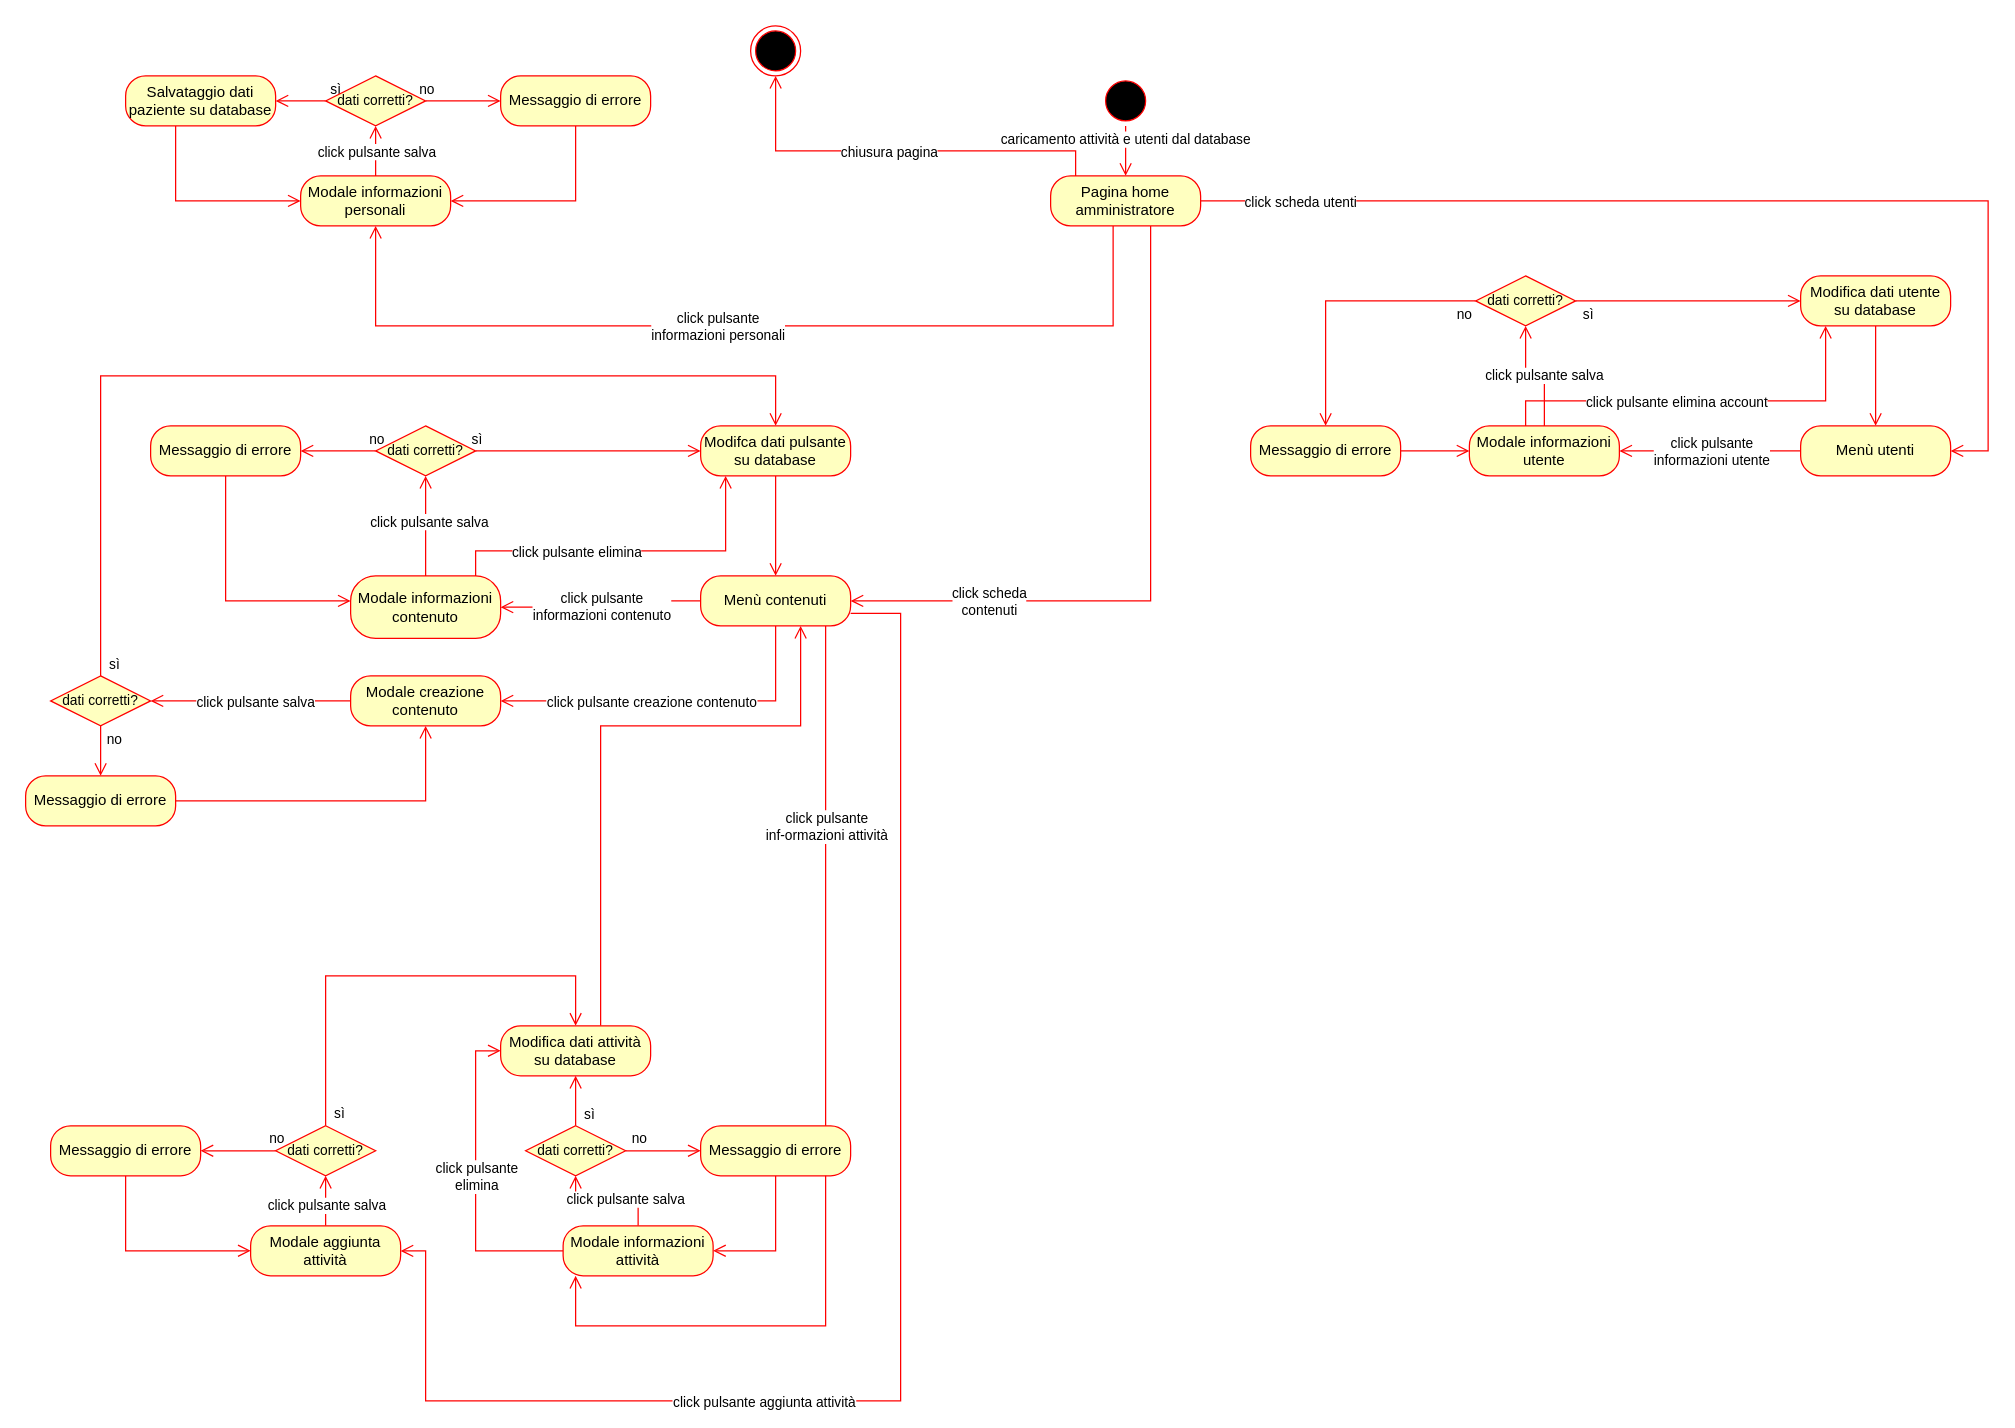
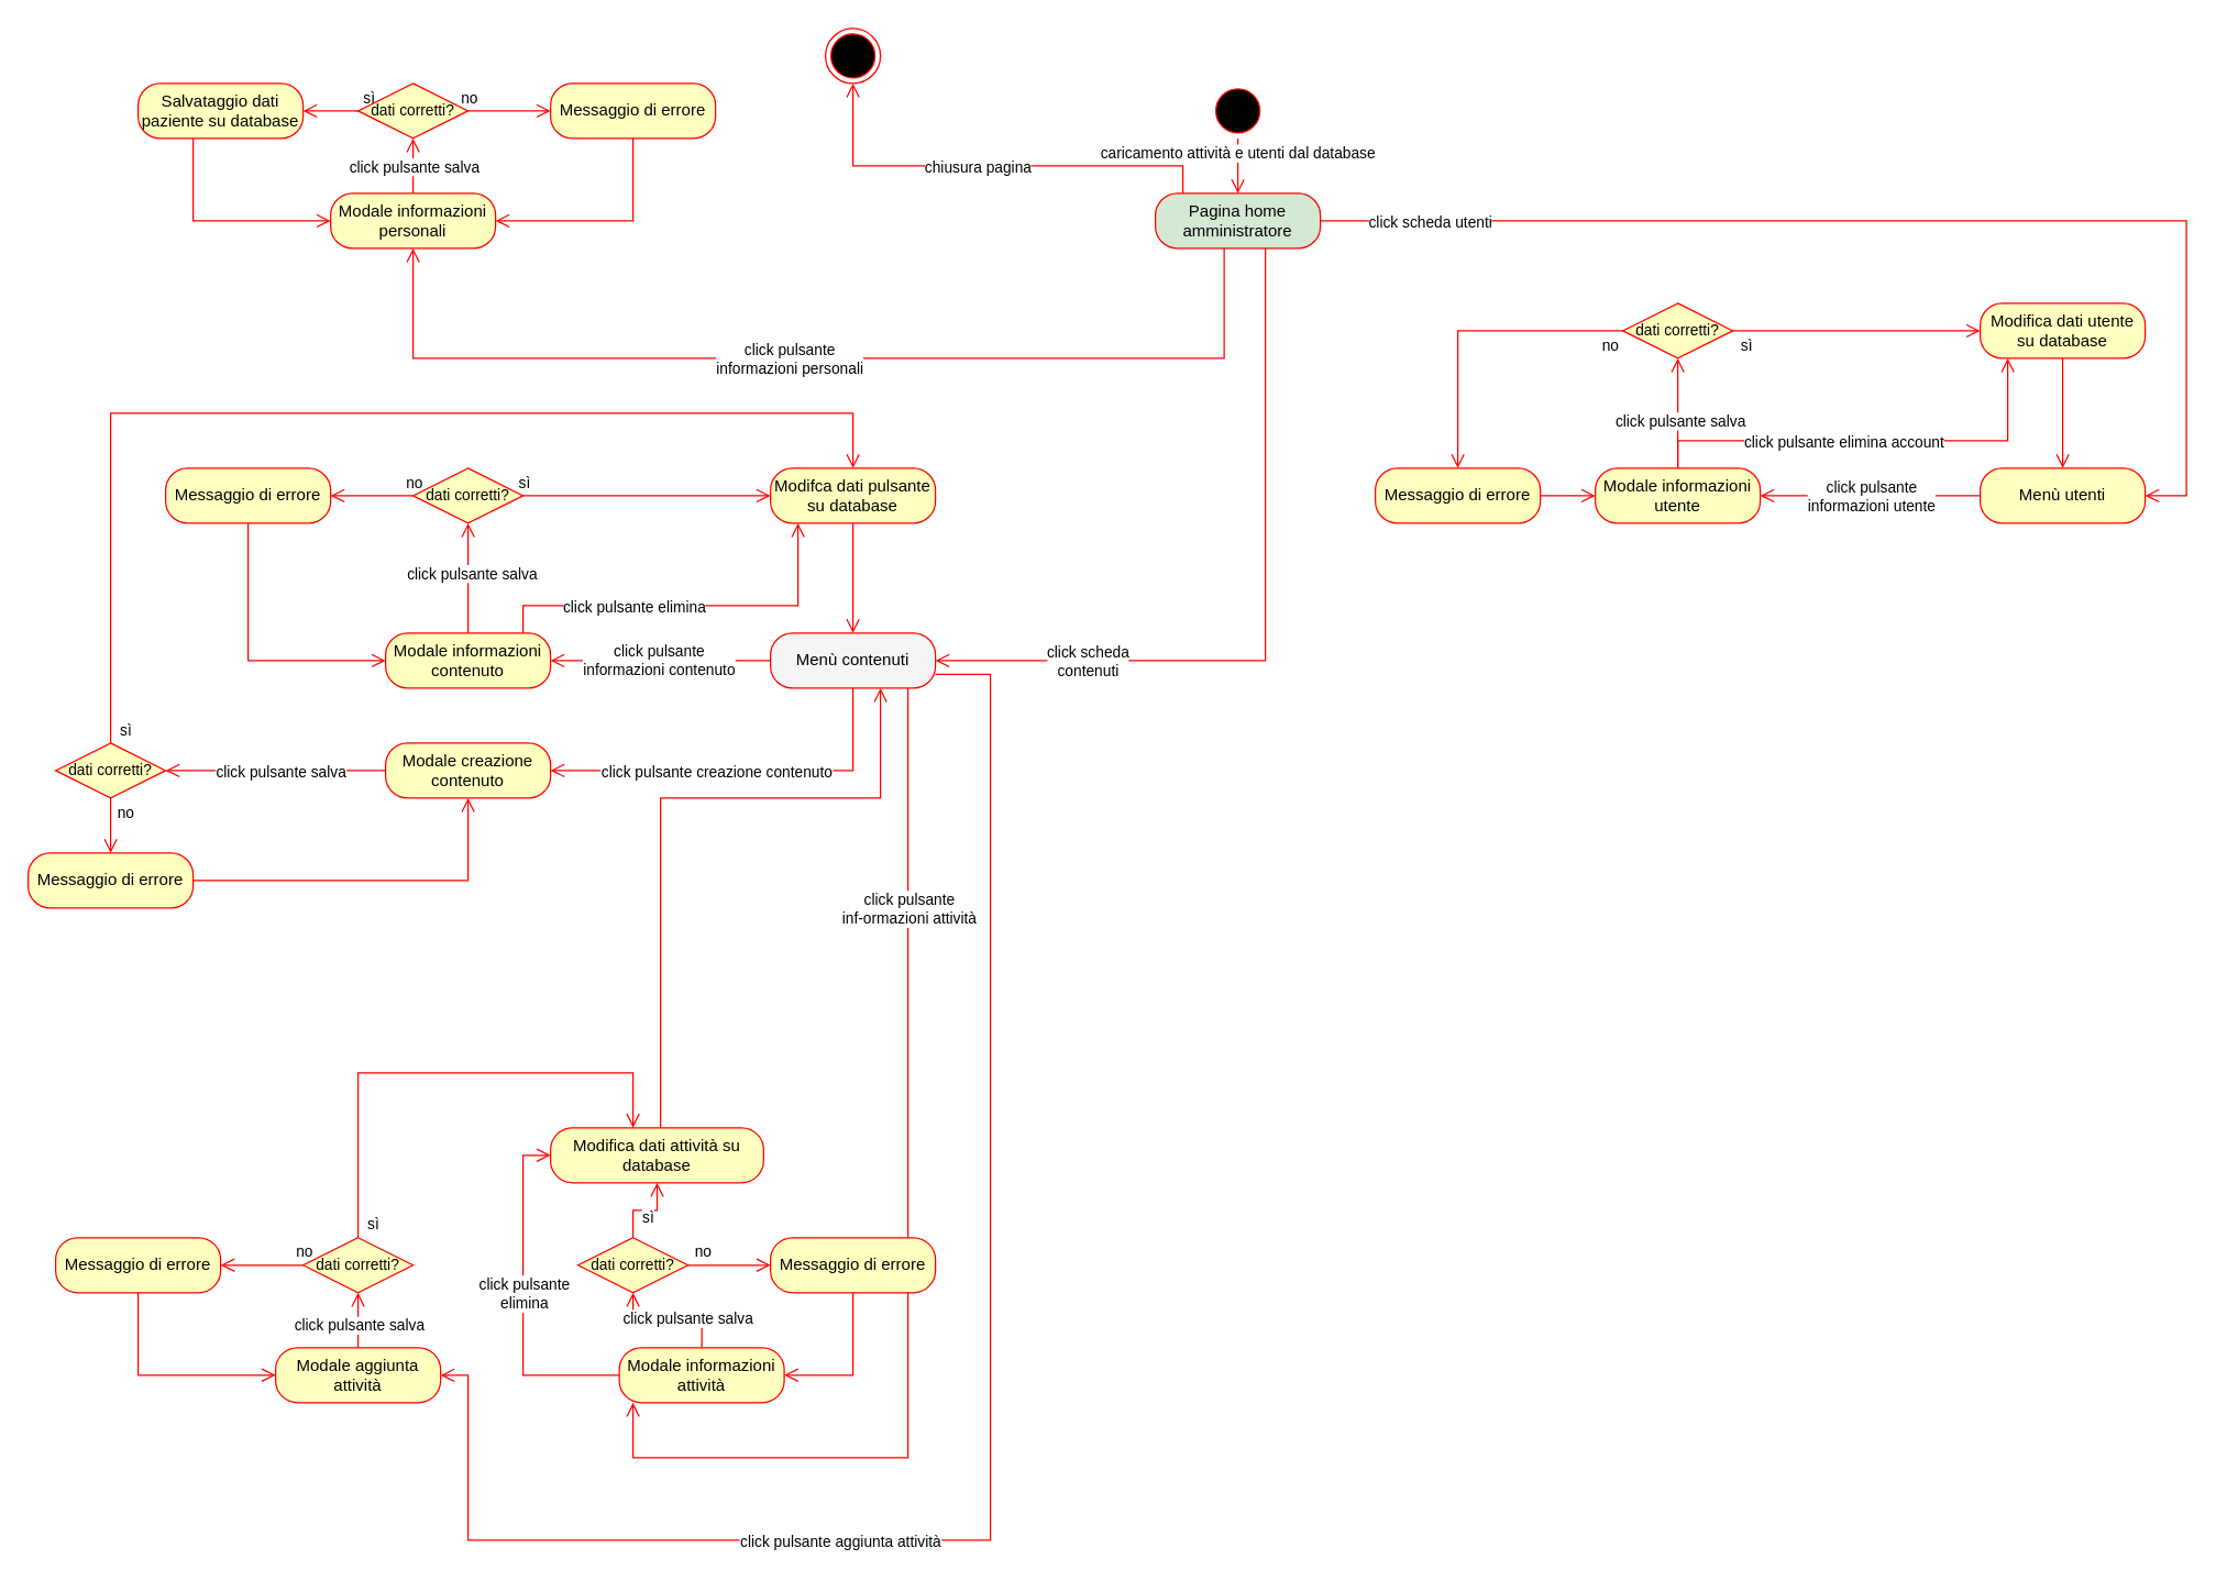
- <mxCell id="6" value="Pagina home amministratore" style="rounded=1;whiteSpace=wrap;html=1;arcSize=40;fontColor=#000000;fillColor=#ffffc0;strokeColor=#ff0000;" parent="1" vertex="1"><mxGeometry x="840" y="140" width="120" height="40" as="geometry" /></mxCell>
+ <mxCell id="6" value="Pagina home amministratore" style="rounded=1;whiteSpace=wrap;html=1;arcSize=40;fontColor=#000000;fillColor=#d5e8d4;strokeColor=#ff0000;" parent="1" vertex="1"><mxGeometry x="840" y="140" width="120" height="40" as="geometry" /></mxCell>
- <mxCell id="66" value="Modale informazioni utente" style="rounded=1;whiteSpace=wrap;html=1;arcSize=40;fontColor=#000000;fillColor=#ffffc0;strokeColor=#ff0000;" parent="1" vertex="1"><mxGeometry x="1175" y="340" width="120" height="40" as="geometry" /></mxCell>
+ <mxCell id="66" value="Modale informazioni utente" style="rounded=1;whiteSpace=wrap;html=1;arcSize=40;fontColor=#000000;fillColor=#ffffc0;strokeColor=#ff0000;" parent="1" vertex="1"><mxGeometry x="1160" y="340" width="120" height="40" as="geometry" /></mxCell>
- <mxCell id="28" value="Menù contenuti" style="rounded=1;whiteSpace=wrap;html=1;arcSize=40;fontColor=#000000;fillColor=#ffffc0;strokeColor=#ff0000;" parent="1" vertex="1"><mxGeometry x="560" y="460" width="120" height="40" as="geometry" /></mxCell>
+ <mxCell id="28" value="Menù contenuti" style="rounded=1;whiteSpace=wrap;html=1;arcSize=40;fontColor=#000000;fillColor=#f5f5f5;strokeColor=#ff0000;" parent="1" vertex="1"><mxGeometry x="560" y="460" width="120" height="40" as="geometry" /></mxCell>
- <mxCell id="33" value="Modale informazioni contenuto" style="rounded=1;whiteSpace=wrap;html=1;arcSize=40;fontColor=#000000;fillColor=#ffffc0;strokeColor=#ff0000;" parent="1" vertex="1"><mxGeometry x="280" y="460" width="120" height="50" as="geometry" /></mxCell>
+ <mxCell id="33" value="Modale informazioni contenuto" style="rounded=1;whiteSpace=wrap;html=1;arcSize=40;fontColor=#000000;fillColor=#ffffc0;strokeColor=#ff0000;" parent="1" vertex="1"><mxGeometry x="280" y="460" width="120" height="40" as="geometry" /></mxCell>
- <mxCell id="92" value="Modifica dati attività su database" style="rounded=1;whiteSpace=wrap;html=1;arcSize=40;fontColor=#000000;fillColor=#ffffc0;strokeColor=#ff0000;" parent="1" vertex="1"><mxGeometry x="400" y="819.92" width="120" height="40" as="geometry" /></mxCell>
+ <mxCell id="92" value="Modifica dati attività su database" style="rounded=1;whiteSpace=wrap;html=1;arcSize=40;fontColor=#000000;fillColor=#ffffc0;strokeColor=#ff0000;" parent="1" vertex="1"><mxGeometry x="400" y="819.92" width="155" height="40" as="geometry" /></mxCell>
